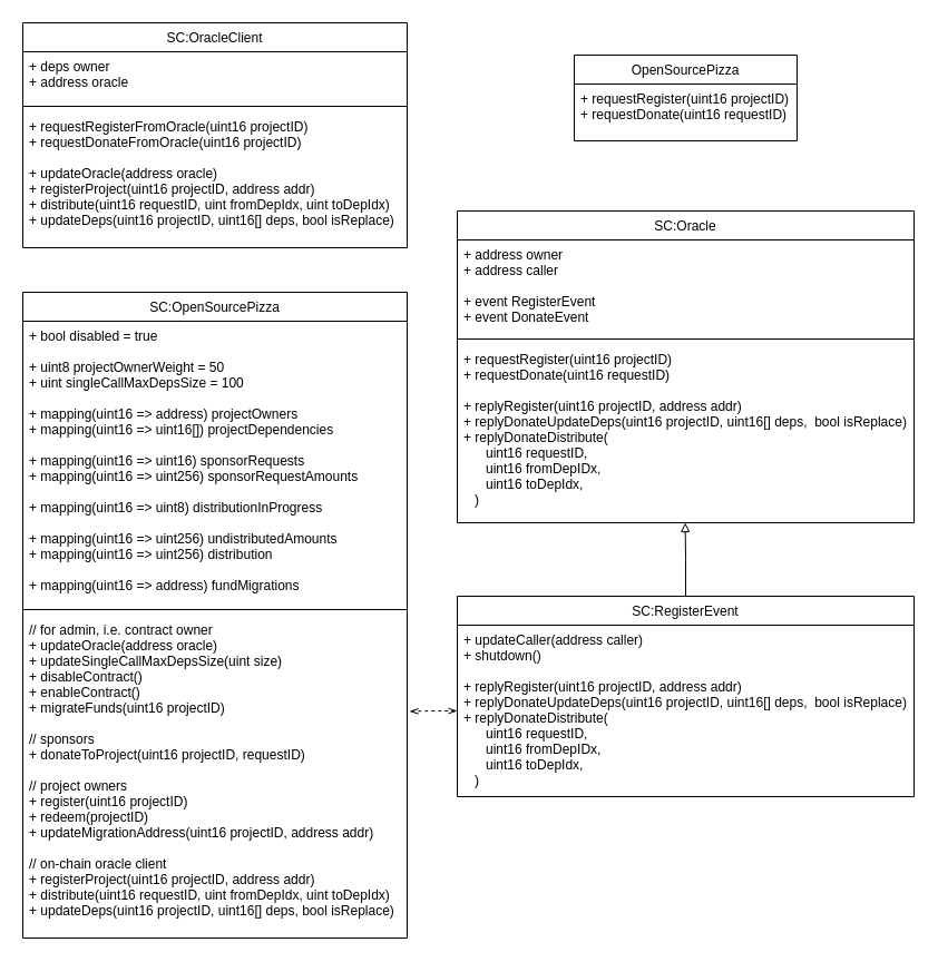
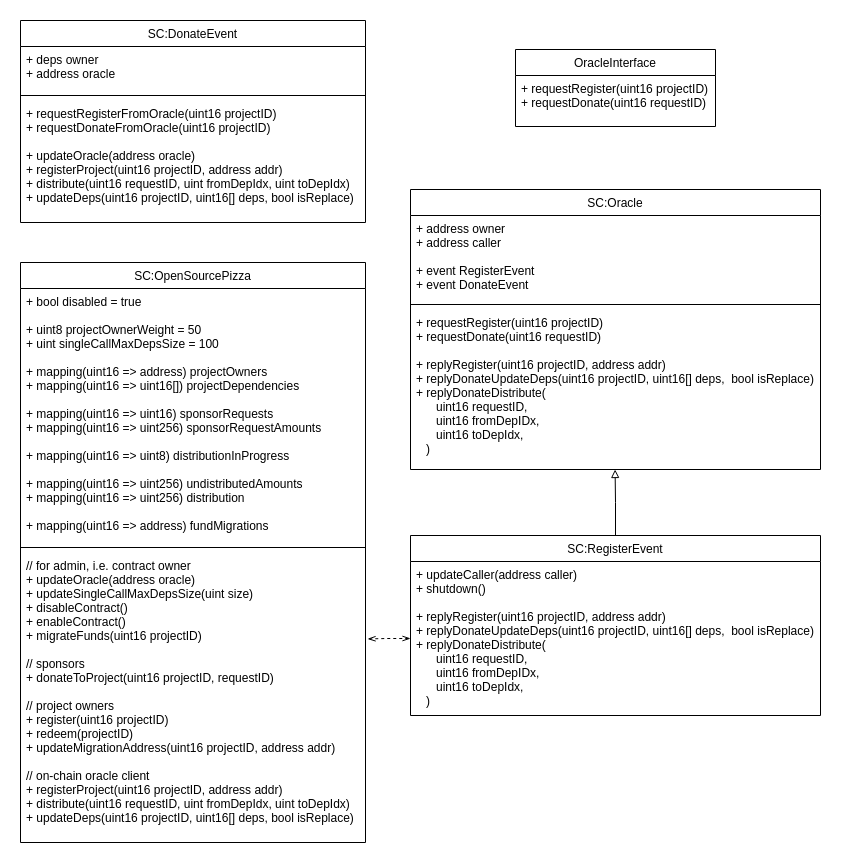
- <mxCell id="9" value="SC:OracleClient" style="swimlane;fontStyle=0;align=center;verticalAlign=top;childLayout=stackLayout;horizontal=1;startSize=26;horizontalStack=0;resizeParent=1;resizeLast=0;collapsible=1;marginBottom=0;rounded=0;shadow=0;strokeWidth=1;" vertex="1" parent="1"><mxGeometry x="20" y="20" width="345" height="202" as="geometry"><mxRectangle x="230" y="140" width="160" height="26" as="alternateBounds" /></mxGeometry></mxCell>
+ <mxCell id="9" value="SC:DonateEvent" style="swimlane;fontStyle=0;align=center;verticalAlign=top;childLayout=stackLayout;horizontal=1;startSize=26;horizontalStack=0;resizeParent=1;resizeLast=0;collapsible=1;marginBottom=0;rounded=0;shadow=0;strokeWidth=1;" vertex="1" parent="1"><mxGeometry x="20" y="20" width="345" height="202" as="geometry"><mxRectangle x="230" y="140" width="160" height="26" as="alternateBounds" /></mxGeometry></mxCell>
- <mxCell id="13" value="OpenSourcePizza" style="swimlane;fontStyle=0;align=center;verticalAlign=top;childLayout=stackLayout;horizontal=1;startSize=26;horizontalStack=0;resizeParent=1;resizeLast=0;collapsible=1;marginBottom=0;rounded=0;shadow=0;strokeWidth=1;" vertex="1" parent="1"><mxGeometry x="515" y="49" width="200" height="77" as="geometry"><mxRectangle x="550" y="140" width="160" height="26" as="alternateBounds" /></mxGeometry></mxCell>
+ <mxCell id="13" value="OracleInterface" style="swimlane;fontStyle=0;align=center;verticalAlign=top;childLayout=stackLayout;horizontal=1;startSize=26;horizontalStack=0;resizeParent=1;resizeLast=0;collapsible=1;marginBottom=0;rounded=0;shadow=0;strokeWidth=1;" vertex="1" parent="1"><mxGeometry x="515" y="49" width="200" height="77" as="geometry"><mxRectangle x="550" y="140" width="160" height="26" as="alternateBounds" /></mxGeometry></mxCell>
